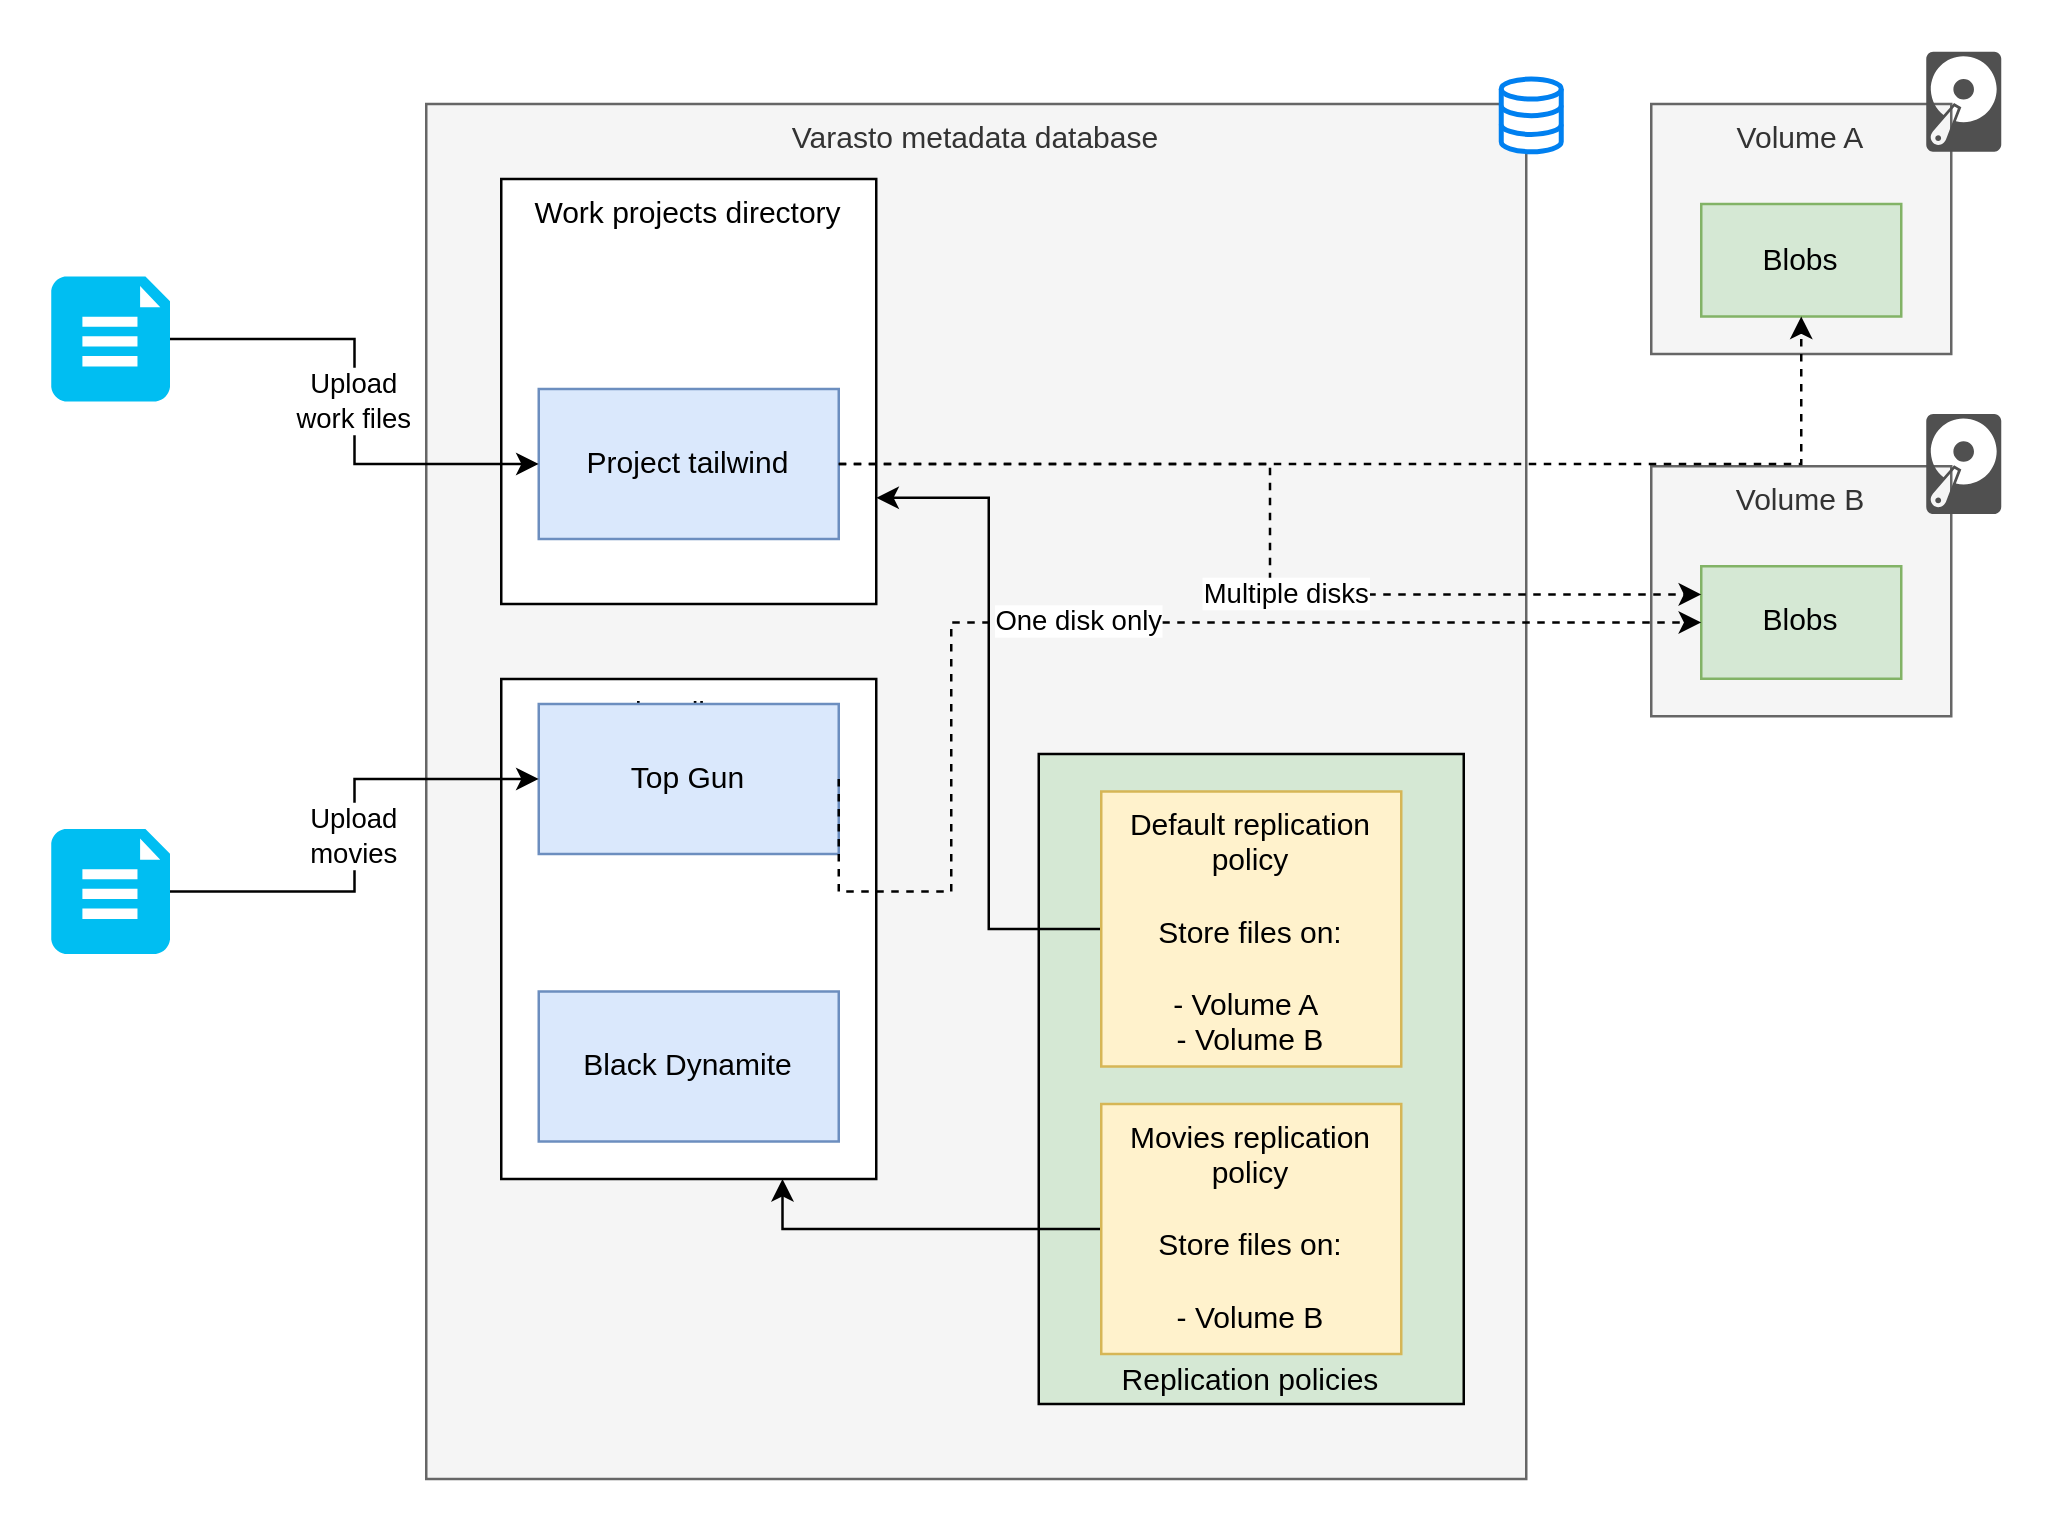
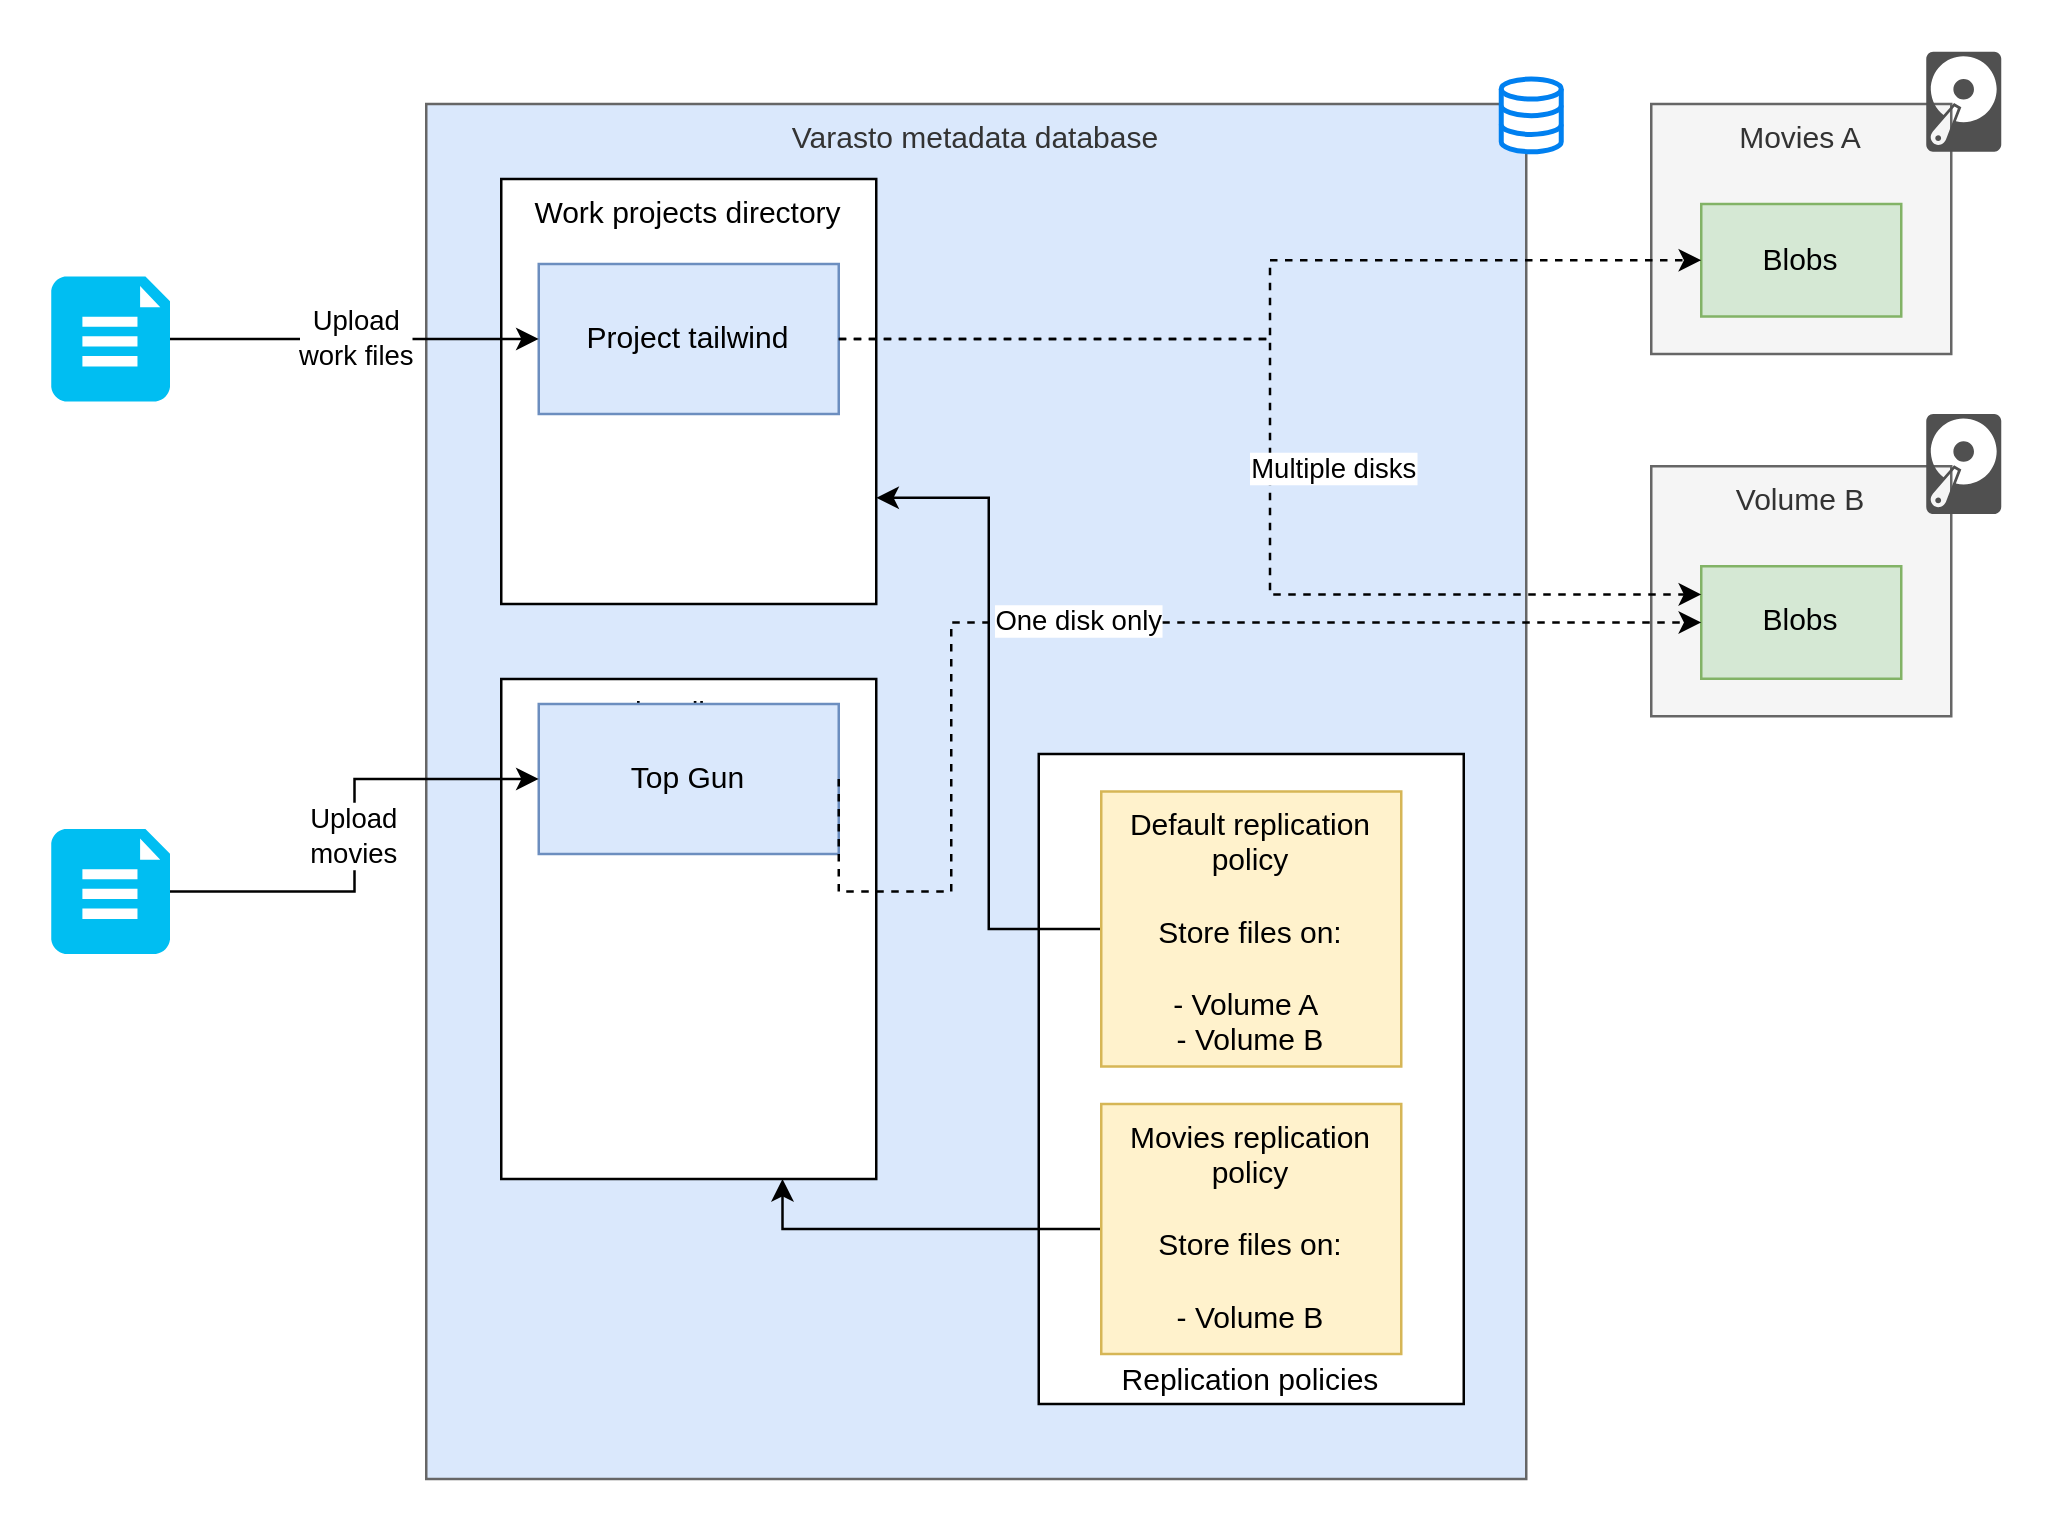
- <mxCell id="16" value="Volume A" style="rounded=0;whiteSpace=wrap;html=1;verticalAlign=top;fillColor=#f5f5f5;strokeColor=#666666;fontColor=#333333;" vertex="1" parent="1"><mxGeometry x="660" y="41" width="120" height="100" as="geometry" /></mxCell>
+ <mxCell id="16" value="Movies A" style="rounded=0;whiteSpace=wrap;html=1;verticalAlign=top;fillColor=#f5f5f5;strokeColor=#666666;fontColor=#333333;" vertex="1" parent="1"><mxGeometry x="660" y="41" width="120" height="100" as="geometry" /></mxCell>
- <mxCell id="14" value="Project tailwind" style="rounded=0;whiteSpace=wrap;html=1;fillColor=#dae8fc;strokeColor=#6c8ebf;" vertex="1" parent="1"><mxGeometry x="215" y="155" width="120" height="60" as="geometry" /></mxCell>
+ <mxCell id="14" value="Project tailwind" style="rounded=0;whiteSpace=wrap;html=1;fillColor=#dae8fc;strokeColor=#6c8ebf;" vertex="1" parent="1"><mxGeometry x="215" y="105" width="120" height="60" as="geometry" /></mxCell>
- <mxCell id="2" value="Varasto metadata database" style="rounded=0;whiteSpace=wrap;html=1;verticalAlign=top;fillColor=#f5f5f5;strokeColor=#666666;fontColor=#333333;" vertex="1" parent="1"><mxGeometry x="170" y="41" width="440" height="550" as="geometry" /></mxCell>
+ <mxCell id="2" value="Varasto metadata database" style="rounded=0;whiteSpace=wrap;html=1;verticalAlign=top;fillColor=#dae8fc;strokeColor=#666666;fontColor=#333333;" vertex="1" parent="1"><mxGeometry x="170" y="41" width="440" height="550" as="geometry" /></mxCell>
- <mxCell id="13" value="Black Dynamite" style="rounded=0;whiteSpace=wrap;html=1;fillColor=#dae8fc;strokeColor=#6c8ebf;" vertex="1" parent="1"><mxGeometry x="215" y="396" width="120" height="60" as="geometry" /></mxCell>
- <mxCell id="3" value="Replication policies" style="rounded=0;whiteSpace=wrap;html=1;verticalAlign=bottom;fillColor=#d5e8d4;" vertex="1" parent="1"><mxGeometry x="415" y="301" width="170" height="260" as="geometry" /></mxCell>
+ <mxCell id="3" value="Replication policies" style="rounded=0;whiteSpace=wrap;html=1;verticalAlign=bottom;" vertex="1" parent="1"><mxGeometry x="415" y="301" width="170" height="260" as="geometry" /></mxCell>
